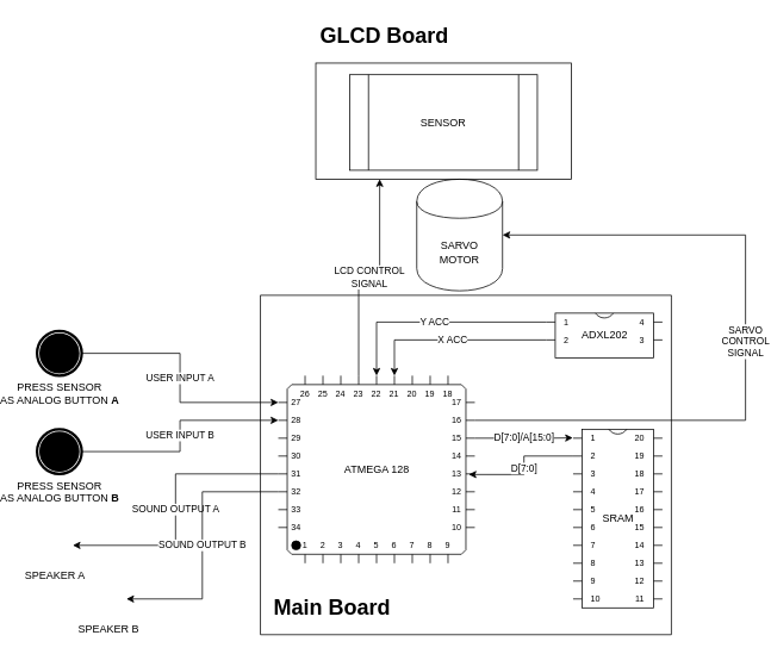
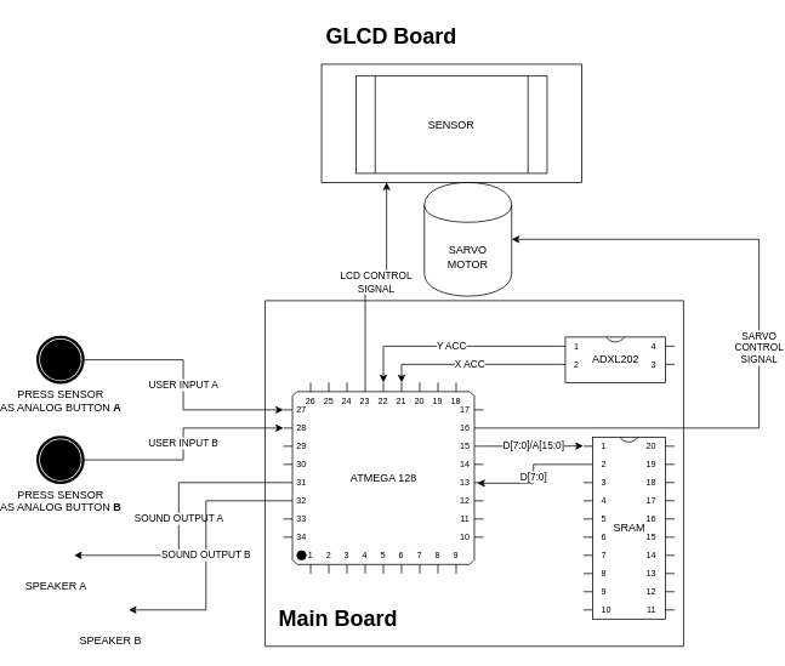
- <mxCell id="15" value="ADXL202&lt;br&gt;" style="shadow=0;dashed=0;align=center;fillColor=#ffffff;html=1;strokeWidth=1;shape=mxgraph.electrical.logic_gates.dual_inline_ic;" vertex="1" parent="1"><mxGeometry x="590" y="350" width="130" height="50" as="geometry" /></mxCell>
+ <mxCell id="15" value="ADXL202&lt;br&gt;" style="shadow=0;dashed=0;align=center;fillColor=#ffffff;html=1;strokeWidth=1;shape=mxgraph.electrical.logic_gates.dual_inline_ic;" vertex="1" parent="1"><mxGeometry x="590" y="370" width="130" height="50" as="geometry" /></mxCell>
